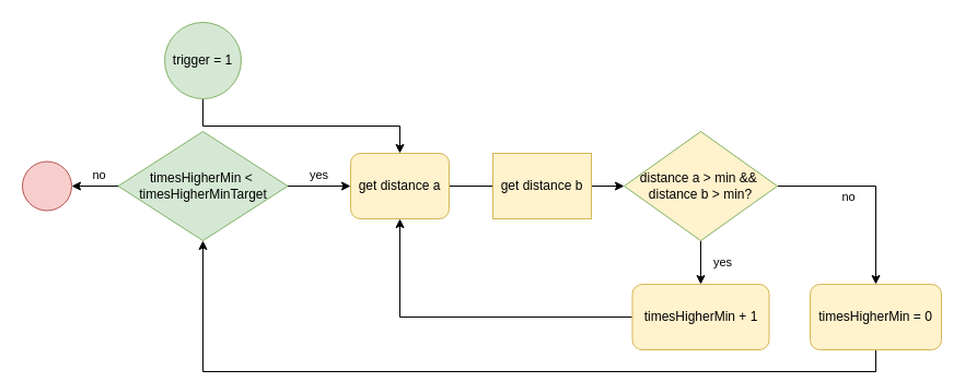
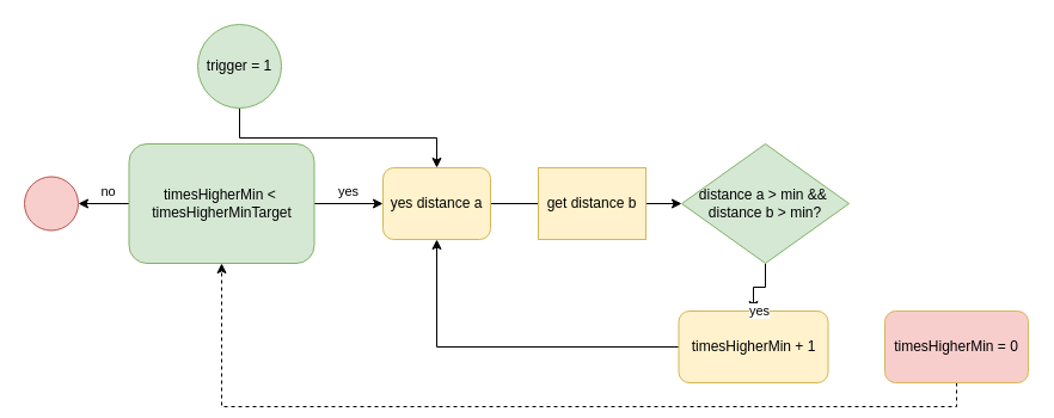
- <mxCell id="18" value="trigger = 1" parent="1" vertex="1" style="ellipse;whiteSpace=wrap;html=1;fillColor=#d5e8d4;strokeColor=#82b366;"><mxGeometry as="geometry" height="70" width="70" y="20" x="150" /></mxCell>
+ <mxCell id="18" value="trigger = 1" parent="1" vertex="1" style="ellipse;whiteSpace=wrap;html=1;fillColor=#d5e8d4;strokeColor=#82b366;"><mxGeometry x="165" y="20" as="geometry" height="70" width="70" /></mxCell>
- <mxCell id="6" value="timesHigherMin &amp;lt;&amp;nbsp;&lt;br&gt;timesHigherMinTarget" parent="1" vertex="1" style="rhombus;whiteSpace=wrap;html=1;fillColor=#d5e8d4;strokeColor=#82b366;"><mxGeometry as="geometry" height="100" width="155" y="120" x="107.5" /></mxCell>
+ <mxCell id="6" value="timesHigherMin &amp;lt;&amp;nbsp;&lt;br&gt;timesHigherMinTarget" parent="1" vertex="1" style="whiteSpace=wrap;html=1;fillColor=#d5e8d4;strokeColor=#82b366;rounded=1;"><mxGeometry as="geometry" height="100" width="155" y="120" x="107.5" /></mxCell>
- <mxCell id="3" value="get distance a" parent="1" vertex="1" style="rounded=1;whiteSpace=wrap;html=1;fillColor=#fff2cc;strokeColor=#d6b656;"><mxGeometry as="geometry" height="60" width="90" y="140" x="320" /></mxCell>
+ <mxCell id="3" value="yes distance a" parent="1" vertex="1" style="rounded=1;whiteSpace=wrap;html=1;fillColor=#fff2cc;strokeColor=#d6b656;"><mxGeometry as="geometry" height="60" width="90" y="140" x="320" /></mxCell>
- <mxCell id="11" value="distance a &amp;gt; min &amp;amp;&amp;amp;&amp;nbsp;&lt;br&gt;distance b &amp;gt; min?" parent="1" vertex="1" style="rhombus;whiteSpace=wrap;html=1;fillColor=#fff2cc;strokeColor=#82b366;"><mxGeometry as="geometry" height="100" width="140" y="120" x="570" /></mxCell>
+ <mxCell id="11" value="distance a &amp;gt; min &amp;amp;&amp;amp;&amp;nbsp;&lt;br&gt;distance b &amp;gt; min?" parent="1" vertex="1" style="rhombus;whiteSpace=wrap;html=1;fillColor=#d5e8d4;strokeColor=#82b366;"><mxGeometry as="geometry" height="100" width="140" y="120" x="570" /></mxCell>
- <mxCell id="10" value="no" parent="1" style="edgeStyle=orthogonalEdgeStyle;rounded=0;orthogonalLoop=1;jettySize=auto;html=1;exitX=1;exitY=0.5;exitDx=0;exitDy=0;entryX=0.5;entryY=0;entryDx=0;entryDy=0;" edge="1" target="15" source="11"><mxGeometry as="geometry" y="-10" x="-0.273" relative="1"><mxPoint as="offset" /></mxGeometry></mxCell>
- <mxCell id="8" value="timesHigherMin + 1" parent="1" vertex="1" style="rounded=1;whiteSpace=wrap;html=1;fillColor=#fff2cc;strokeColor=#d6b656;"><mxGeometry as="geometry" height="60" width="125" y="260" x="577.5" /></mxCell>
+ <mxCell id="8" value="timesHigherMin + 1" parent="1" vertex="1" style="rounded=1;whiteSpace=wrap;html=1;fillColor=#fff2cc;strokeColor=#d6b656;"><mxGeometry x="567.5" y="260" as="geometry" height="60" width="125" /></mxCell>
- <mxCell id="15" value="timesHigherMin = 0" parent="1" vertex="1" style="rounded=1;whiteSpace=wrap;html=1;fillColor=#fff2cc;strokeColor=#d6b656;"><mxGeometry as="geometry" height="60" width="120" y="260" x="740" /></mxCell>
+ <mxCell id="15" value="timesHigherMin = 0" parent="1" vertex="1" style="rounded=1;whiteSpace=wrap;html=1;fillColor=#f8cecc;strokeColor=#d6b656;"><mxGeometry as="geometry" height="60" width="120" y="260" x="740" /></mxCell>
- <mxCell id="14" parent="1" style="edgeStyle=orthogonalEdgeStyle;rounded=0;orthogonalLoop=1;jettySize=auto;html=1;exitX=0.5;exitY=1;exitDx=0;exitDy=0;entryX=0.5;entryY=1;entryDx=0;entryDy=0;" edge="1" target="6" source="15"><mxGeometry as="geometry" relative="1" /></mxCell>
+ <mxCell id="14" parent="1" style="edgeStyle=orthogonalEdgeStyle;rounded=0;orthogonalLoop=1;jettySize=auto;html=1;exitX=0.5;exitY=1;exitDx=0;exitDy=0;entryX=0.5;entryY=1;entryDx=0;entryDy=0;dashed=1;" edge="1" target="6" source="15"><mxGeometry as="geometry" relative="1" /></mxCell>
